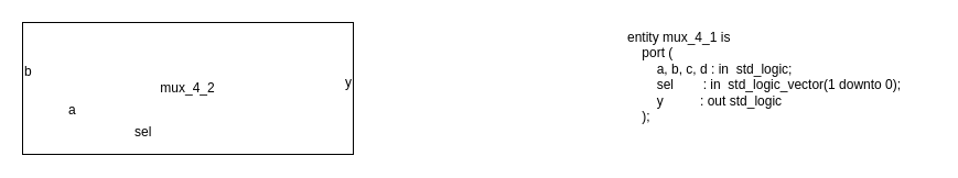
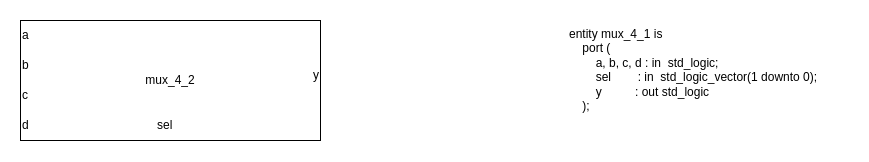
+ <mxCell id="6" value="c" style="text;html=1;align=left;verticalAlign=middle;resizable=0;points=[];autosize=1;strokeColor=none;fillColor=none;" vertex="1" parent="1"><mxGeometry y="80" width="30" height="30" as="geometry" x="20" /></mxCell>
- <mxCell id="4" value="a" style="text;html=1;align=left;verticalAlign=middle;resizable=0;points=[];autosize=1;strokeColor=none;fillColor=none;" vertex="1" parent="1"><mxGeometry x="60" y="85" width="30" height="30" as="geometry" /></mxCell>
+ <mxCell id="4" value="a" style="text;html=1;align=left;verticalAlign=middle;resizable=0;points=[];autosize=1;strokeColor=none;fillColor=none;" vertex="1" parent="1"><mxGeometry width="30" height="30" as="geometry" x="20" y="20" /></mxCell>
- <mxCell id="10" value="sel" style="text;html=1;align=left;verticalAlign=middle;resizable=0;points=[];autosize=1;strokeColor=none;fillColor=none;" vertex="1" parent="1"><mxGeometry x="120" y="105" width="40" height="30" as="geometry" /></mxCell>
+ <mxCell id="10" value="sel" style="text;html=1;align=left;verticalAlign=middle;resizable=0;points=[];autosize=1;strokeColor=none;fillColor=none;" vertex="1" parent="1"><mxGeometry x="155" y="110" width="40" height="30" as="geometry" /></mxCell>
+ <mxCell id="9" value="d" style="text;html=1;align=left;verticalAlign=middle;resizable=0;points=[];autosize=1;strokeColor=none;fillColor=none;" vertex="1" parent="1"><mxGeometry y="110" width="30" height="30" as="geometry" x="20" /></mxCell>
